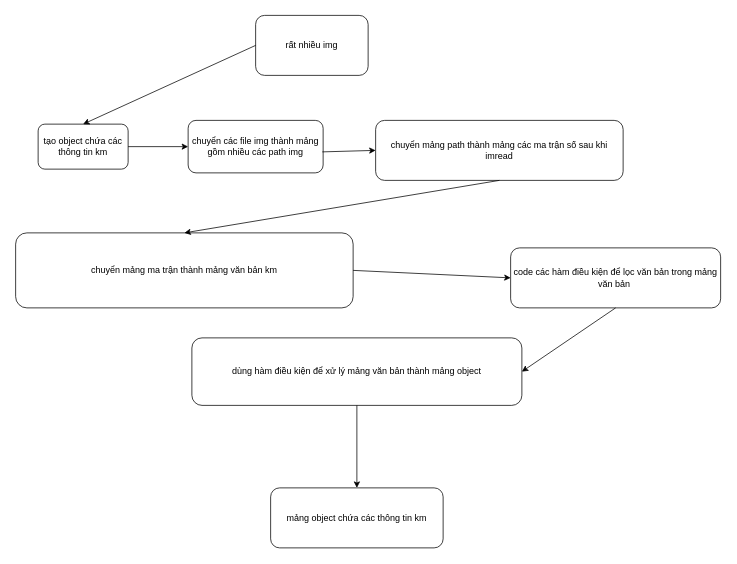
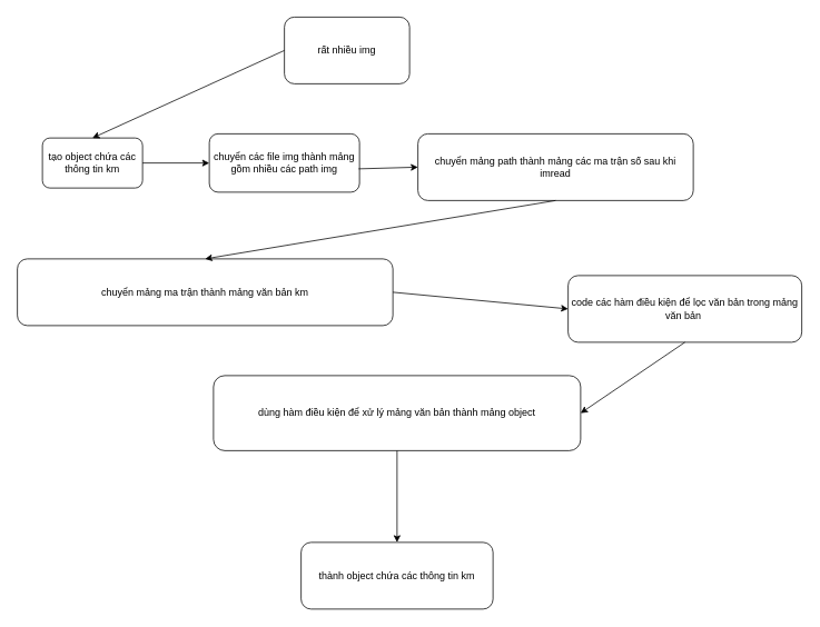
- <mxCell id="7" value="chuyển mảng ma trận thành mảng văn bản km" style="rounded=1;whiteSpace=wrap;html=1;" vertex="1" parent="1"><mxGeometry x="20" y="310" width="450" height="100" as="geometry" /></mxCell>
+ <mxCell id="7" value="chuyển mảng ma trận thành mảng văn bản km" style="rounded=1;whiteSpace=wrap;html=1;" vertex="1" parent="1"><mxGeometry x="20" y="310" width="450" height="80" as="geometry" /></mxCell>
- <mxCell id="3" value="mảng object chứa các thông tin km" style="rounded=1;whiteSpace=wrap;html=1;" vertex="1" parent="1"><mxGeometry x="360" y="650" width="230" height="80" as="geometry" /></mxCell>
+ <mxCell id="3" value="thành object chứa các thông tin km" style="rounded=1;whiteSpace=wrap;html=1;" vertex="1" parent="1"><mxGeometry x="360" y="650" width="230" height="80" as="geometry" /></mxCell>
